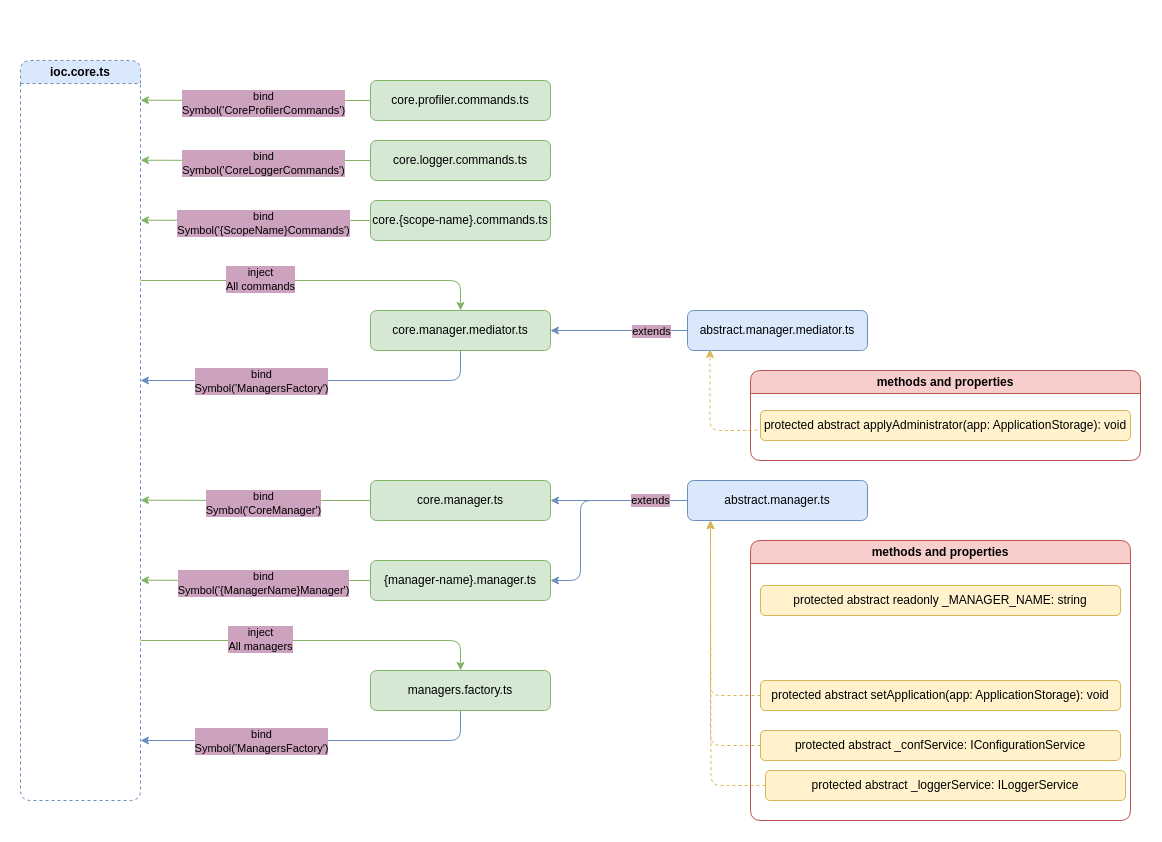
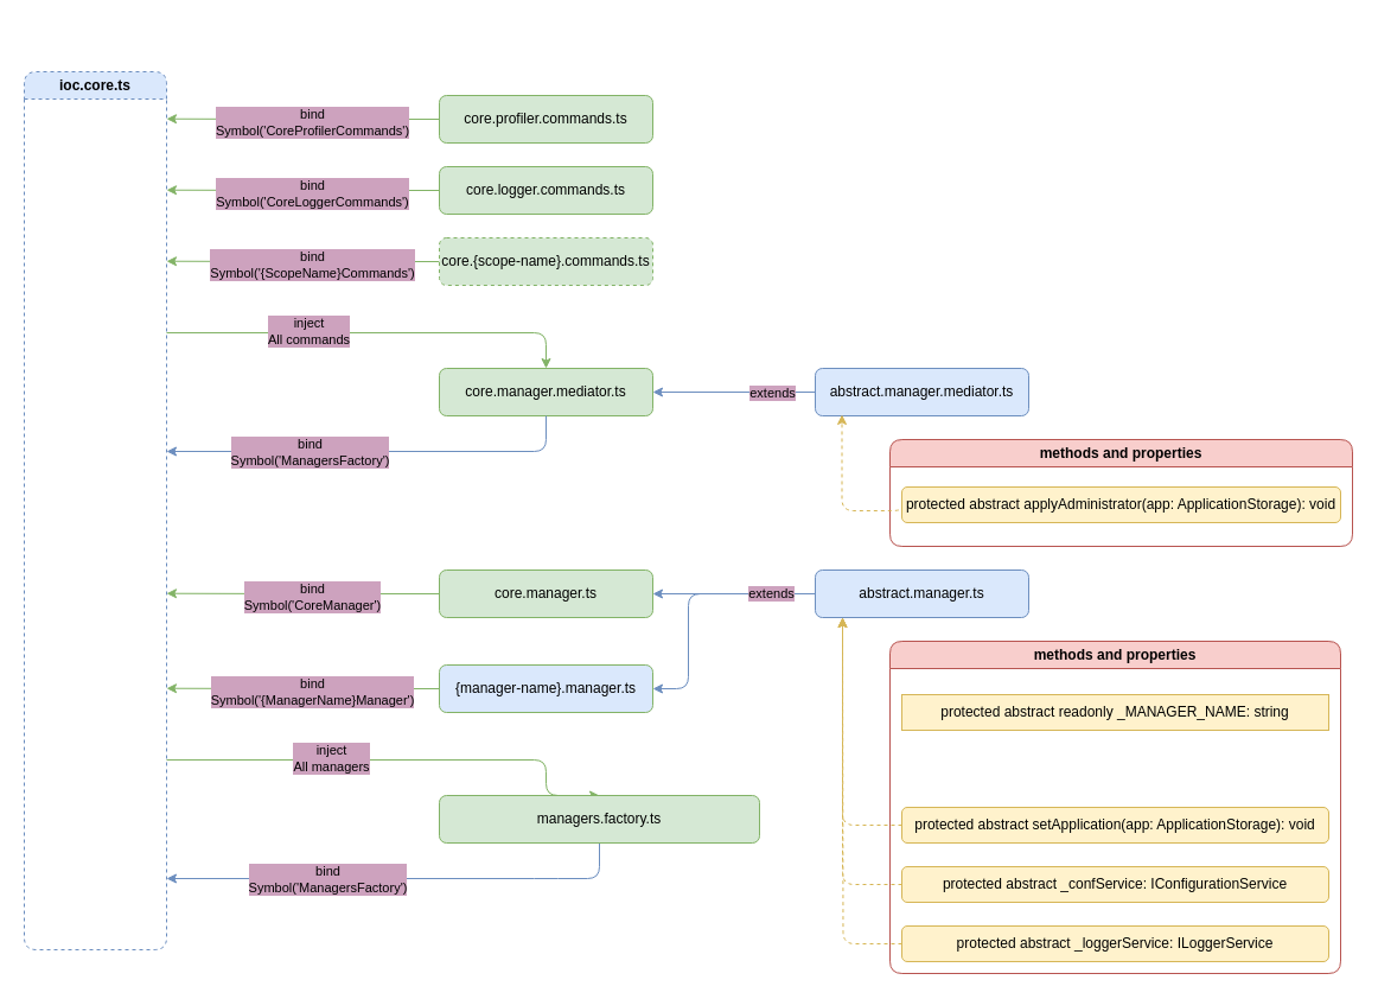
- <mxCell id="38" value="core.{scope-name}.commands.ts" style="rounded=1;whiteSpace=wrap;html=1;fillColor=#d5e8d4;strokeColor=#82b366;" vertex="1" parent="1"><mxGeometry x="370" y="200" width="180" height="40" as="geometry" /></mxCell>
+ <mxCell id="38" value="core.{scope-name}.commands.ts" style="rounded=1;whiteSpace=wrap;html=1;fillColor=#d5e8d4;strokeColor=#82b366;dashed=1;" vertex="1" parent="1"><mxGeometry x="370" y="200" width="180" height="40" as="geometry" /></mxCell>
- <mxCell id="24" value="{manager-name}.manager.ts" style="rounded=1;whiteSpace=wrap;html=1;fillColor=#d5e8d4;strokeColor=#82b366;" vertex="1" parent="1"><mxGeometry x="370" y="560" width="180" height="40" as="geometry" /></mxCell>
+ <mxCell id="24" value="{manager-name}.manager.ts" style="rounded=1;whiteSpace=wrap;html=1;fillColor=#dae8fc;strokeColor=#82b366;" vertex="1" parent="1"><mxGeometry x="370" y="560" width="180" height="40" as="geometry" /></mxCell>
- <mxCell id="11" value="protected abstract readonly&amp;nbsp;_MANAGER_NAME: string" style="rounded=1;whiteSpace=wrap;html=1;fillColor=#fff2cc;strokeColor=#d6b656;" parent="10" vertex="1"><mxGeometry x="10" y="45" width="360" height="30" as="geometry" /></mxCell>
+ <mxCell id="11" value="protected abstract readonly&amp;nbsp;_MANAGER_NAME: string" style="whiteSpace=wrap;html=1;fillColor=#fff2cc;strokeColor=#d6b656;rounded=0;" parent="10" vertex="1"><mxGeometry x="10" y="45" width="360" height="30" as="geometry" /></mxCell>
- <mxCell id="20" value="managers.factory.ts" style="rounded=1;whiteSpace=wrap;html=1;fillColor=#d5e8d4;strokeColor=#82b366;" parent="1" vertex="1"><mxGeometry x="370" y="670" width="180" height="40" as="geometry" /></mxCell>
+ <mxCell id="20" value="managers.factory.ts" style="rounded=1;whiteSpace=wrap;html=1;fillColor=#d5e8d4;strokeColor=#82b366;" parent="1" vertex="1"><mxGeometry x="370" y="670" width="270" height="40" as="geometry" /></mxCell>
- <mxCell id="14" value="protected abstract _loggerService: ILoggerService" style="rounded=1;whiteSpace=wrap;html=1;fillColor=#fff2cc;strokeColor=#d6b656;" vertex="1" parent="10"><mxGeometry x="15" y="230" width="360" height="30" as="geometry" /></mxCell>
+ <mxCell id="14" value="protected abstract _loggerService: ILoggerService" style="rounded=1;whiteSpace=wrap;html=1;fillColor=#fff2cc;strokeColor=#d6b656;" vertex="1" parent="10"><mxGeometry x="10" y="240" width="360" height="30" as="geometry" /></mxCell>
